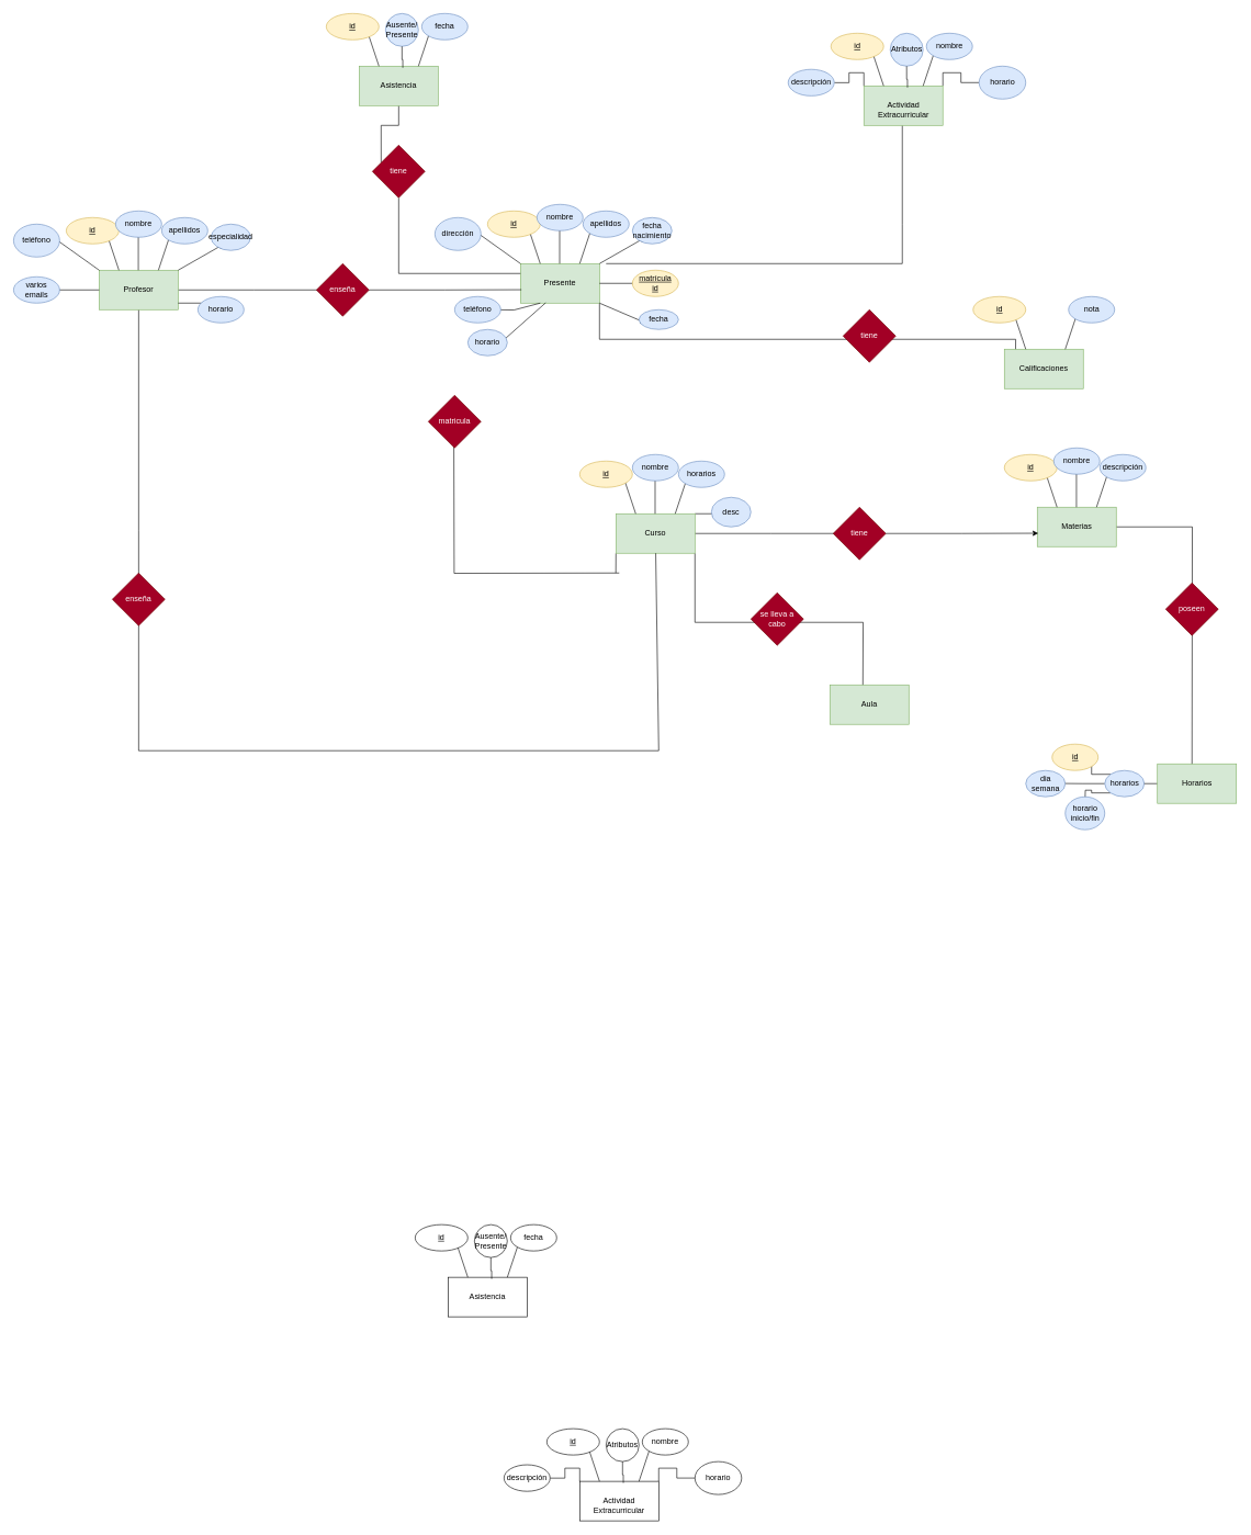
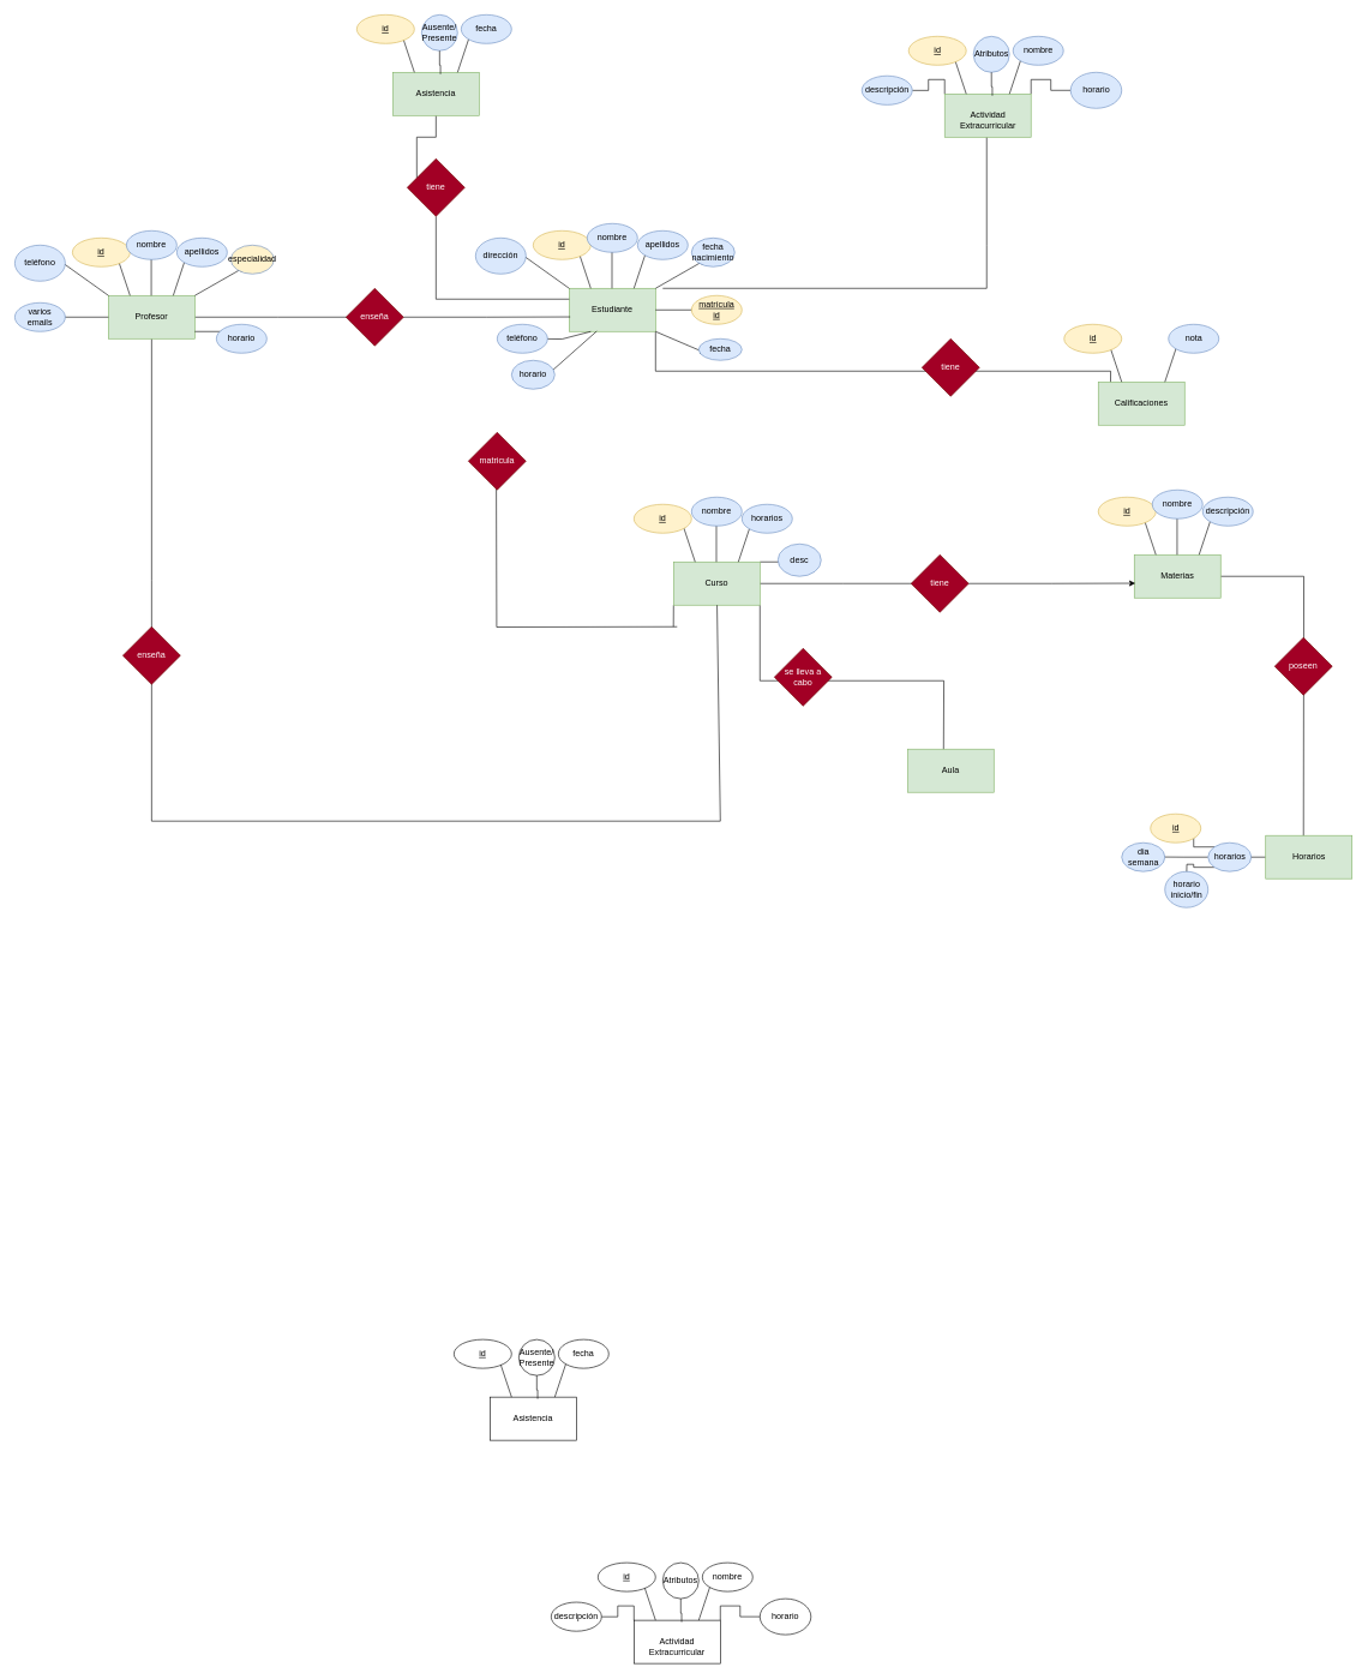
- <mxCell id="36" value="especialidad" style="ellipse;whiteSpace=wrap;html=1;fillColor=#dae8fc;strokeColor=#6c8ebf;" parent="1" vertex="1"><mxGeometry x="320" y="340" width="60" height="40" as="geometry" /></mxCell>
+ <mxCell id="36" value="especialidad" style="ellipse;whiteSpace=wrap;html=1;fillColor=#fff2cc;strokeColor=#6c8ebf;" parent="1" vertex="1"><mxGeometry x="320" y="340" width="60" height="40" as="geometry" /></mxCell>
- <mxCell id="4" value="Presente" style="rounded=0;whiteSpace=wrap;html=1;fillColor=#d5e8d4;strokeColor=#82b366;" parent="1" vertex="1"><mxGeometry x="790" y="400" width="120" height="60" as="geometry" /></mxCell>
+ <mxCell id="4" value="Estudiante" style="rounded=0;whiteSpace=wrap;html=1;fillColor=#d5e8d4;strokeColor=#82b366;" parent="1" vertex="1"><mxGeometry x="790" y="400" width="120" height="60" as="geometry" /></mxCell>
- <mxCell id="90" value="se lleva a cabo" style="rhombus;whiteSpace=wrap;html=1;fillColor=#a20025;fontColor=#ffffff;strokeColor=#6F0000;" vertex="1" parent="1"><mxGeometry x="1140" y="900" width="80" height="80" as="geometry" /></mxCell>
+ <mxCell id="90" value="se lleva a cabo" style="rhombus;whiteSpace=wrap;html=1;fillColor=#a20025;fontColor=#ffffff;strokeColor=#6F0000;" vertex="1" parent="1"><mxGeometry x="1075" y="900" width="80" height="80" as="geometry" /></mxCell>
